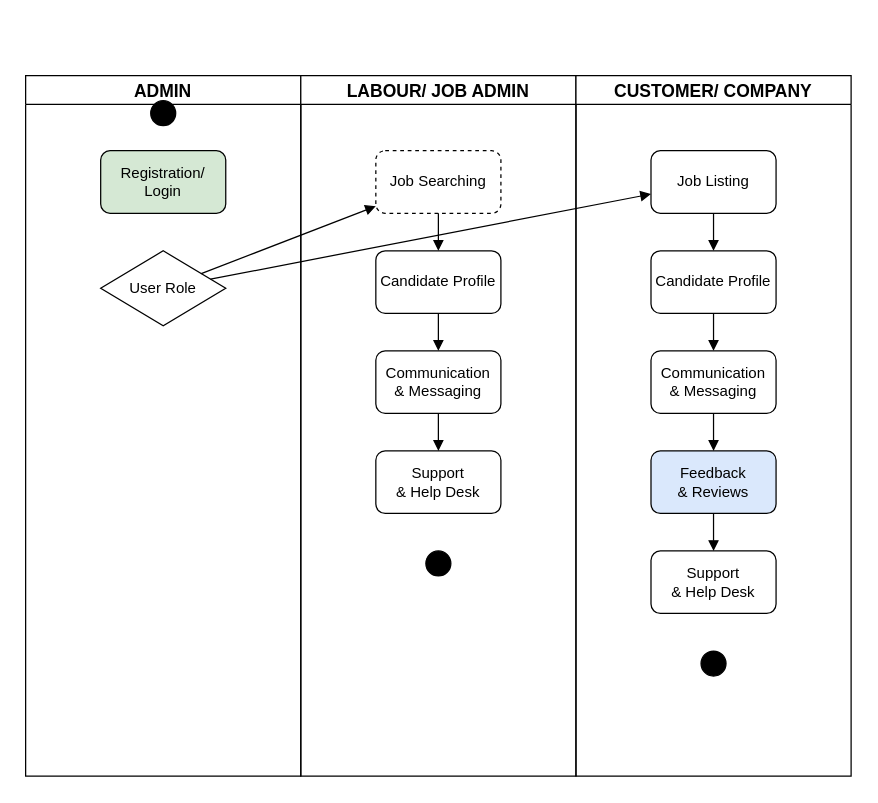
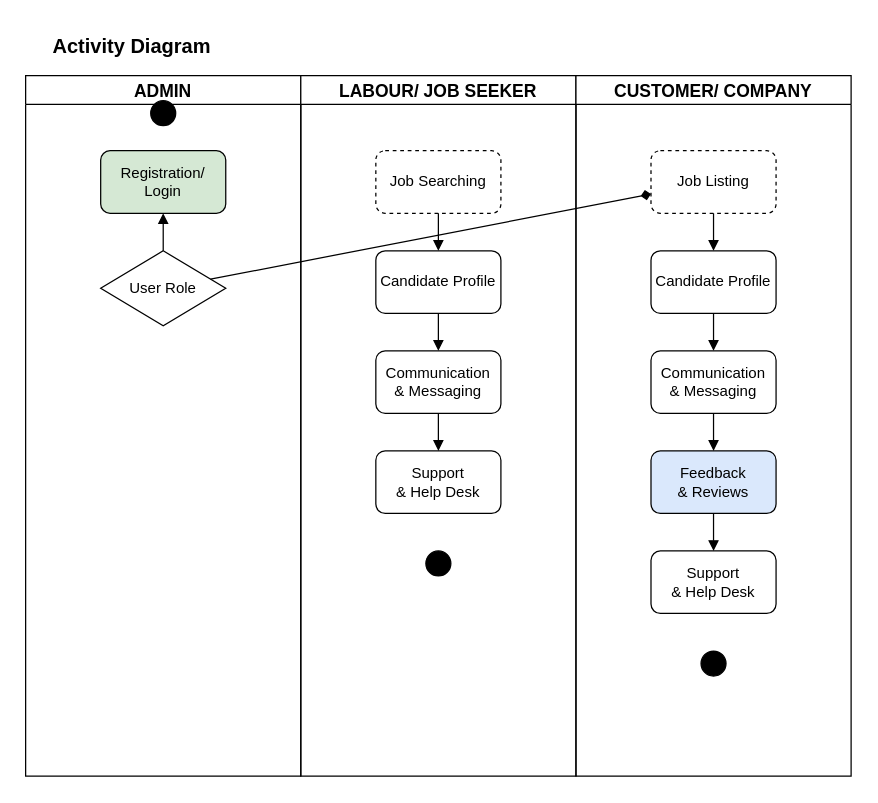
+ <mxCell id="2" value="Activity Diagram" style="text;html=1;strokeColor=none;fillColor=none;fontSize=16;fontStyle=1;" vertex="1" parent="1"><mxGeometry x="40" y="20" width="120" height="30" as="geometry" /></mxCell>
- <mxCell id="4" value="LABOUR/ JOB ADMIN" style="swimlane;fontSize=14;fillColor=#ffffff;" vertex="1" parent="1"><mxGeometry x="240" y="60" width="220" height="560" as="geometry" /></mxCell>
+ <mxCell id="4" value="LABOUR/ JOB SEEKER" style="swimlane;fontSize=14;fillColor=#ffffff;" vertex="1" parent="1"><mxGeometry x="240" y="60" width="220" height="560" as="geometry" /></mxCell>
- <mxCell id="12" value="Job Listing" style="rounded=1;whiteSpace=wrap;html=1;" vertex="1" parent="5"><mxGeometry x="60" y="60" width="100" height="50" as="geometry" /></mxCell>
+ <mxCell id="12" value="Job Listing" style="rounded=1;whiteSpace=wrap;html=1;dashed=1;" vertex="1" parent="5"><mxGeometry x="60" y="60" width="100" height="50" as="geometry" /></mxCell>
- <mxCell id="28" style="endArrow=block;html=1;" edge="1" parent="3" source="7" target="12"><mxGeometry relative="1" as="geometry" /></mxCell>
+ <mxCell id="28" style="endArrow=diamond;html=1;" edge="1" parent="3" source="7" target="12"><mxGeometry relative="1" as="geometry" /></mxCell>
- <mxCell id="27" style="endArrow=block;html=1;" edge="1" parent="3" source="7" target="8"><mxGeometry relative="1" as="geometry" /></mxCell>
+ <mxCell id="27" style="endArrow=block;html=1;" edge="1" parent="3" source="7" target="6"><mxGeometry relative="1" as="geometry" /></mxCell>
